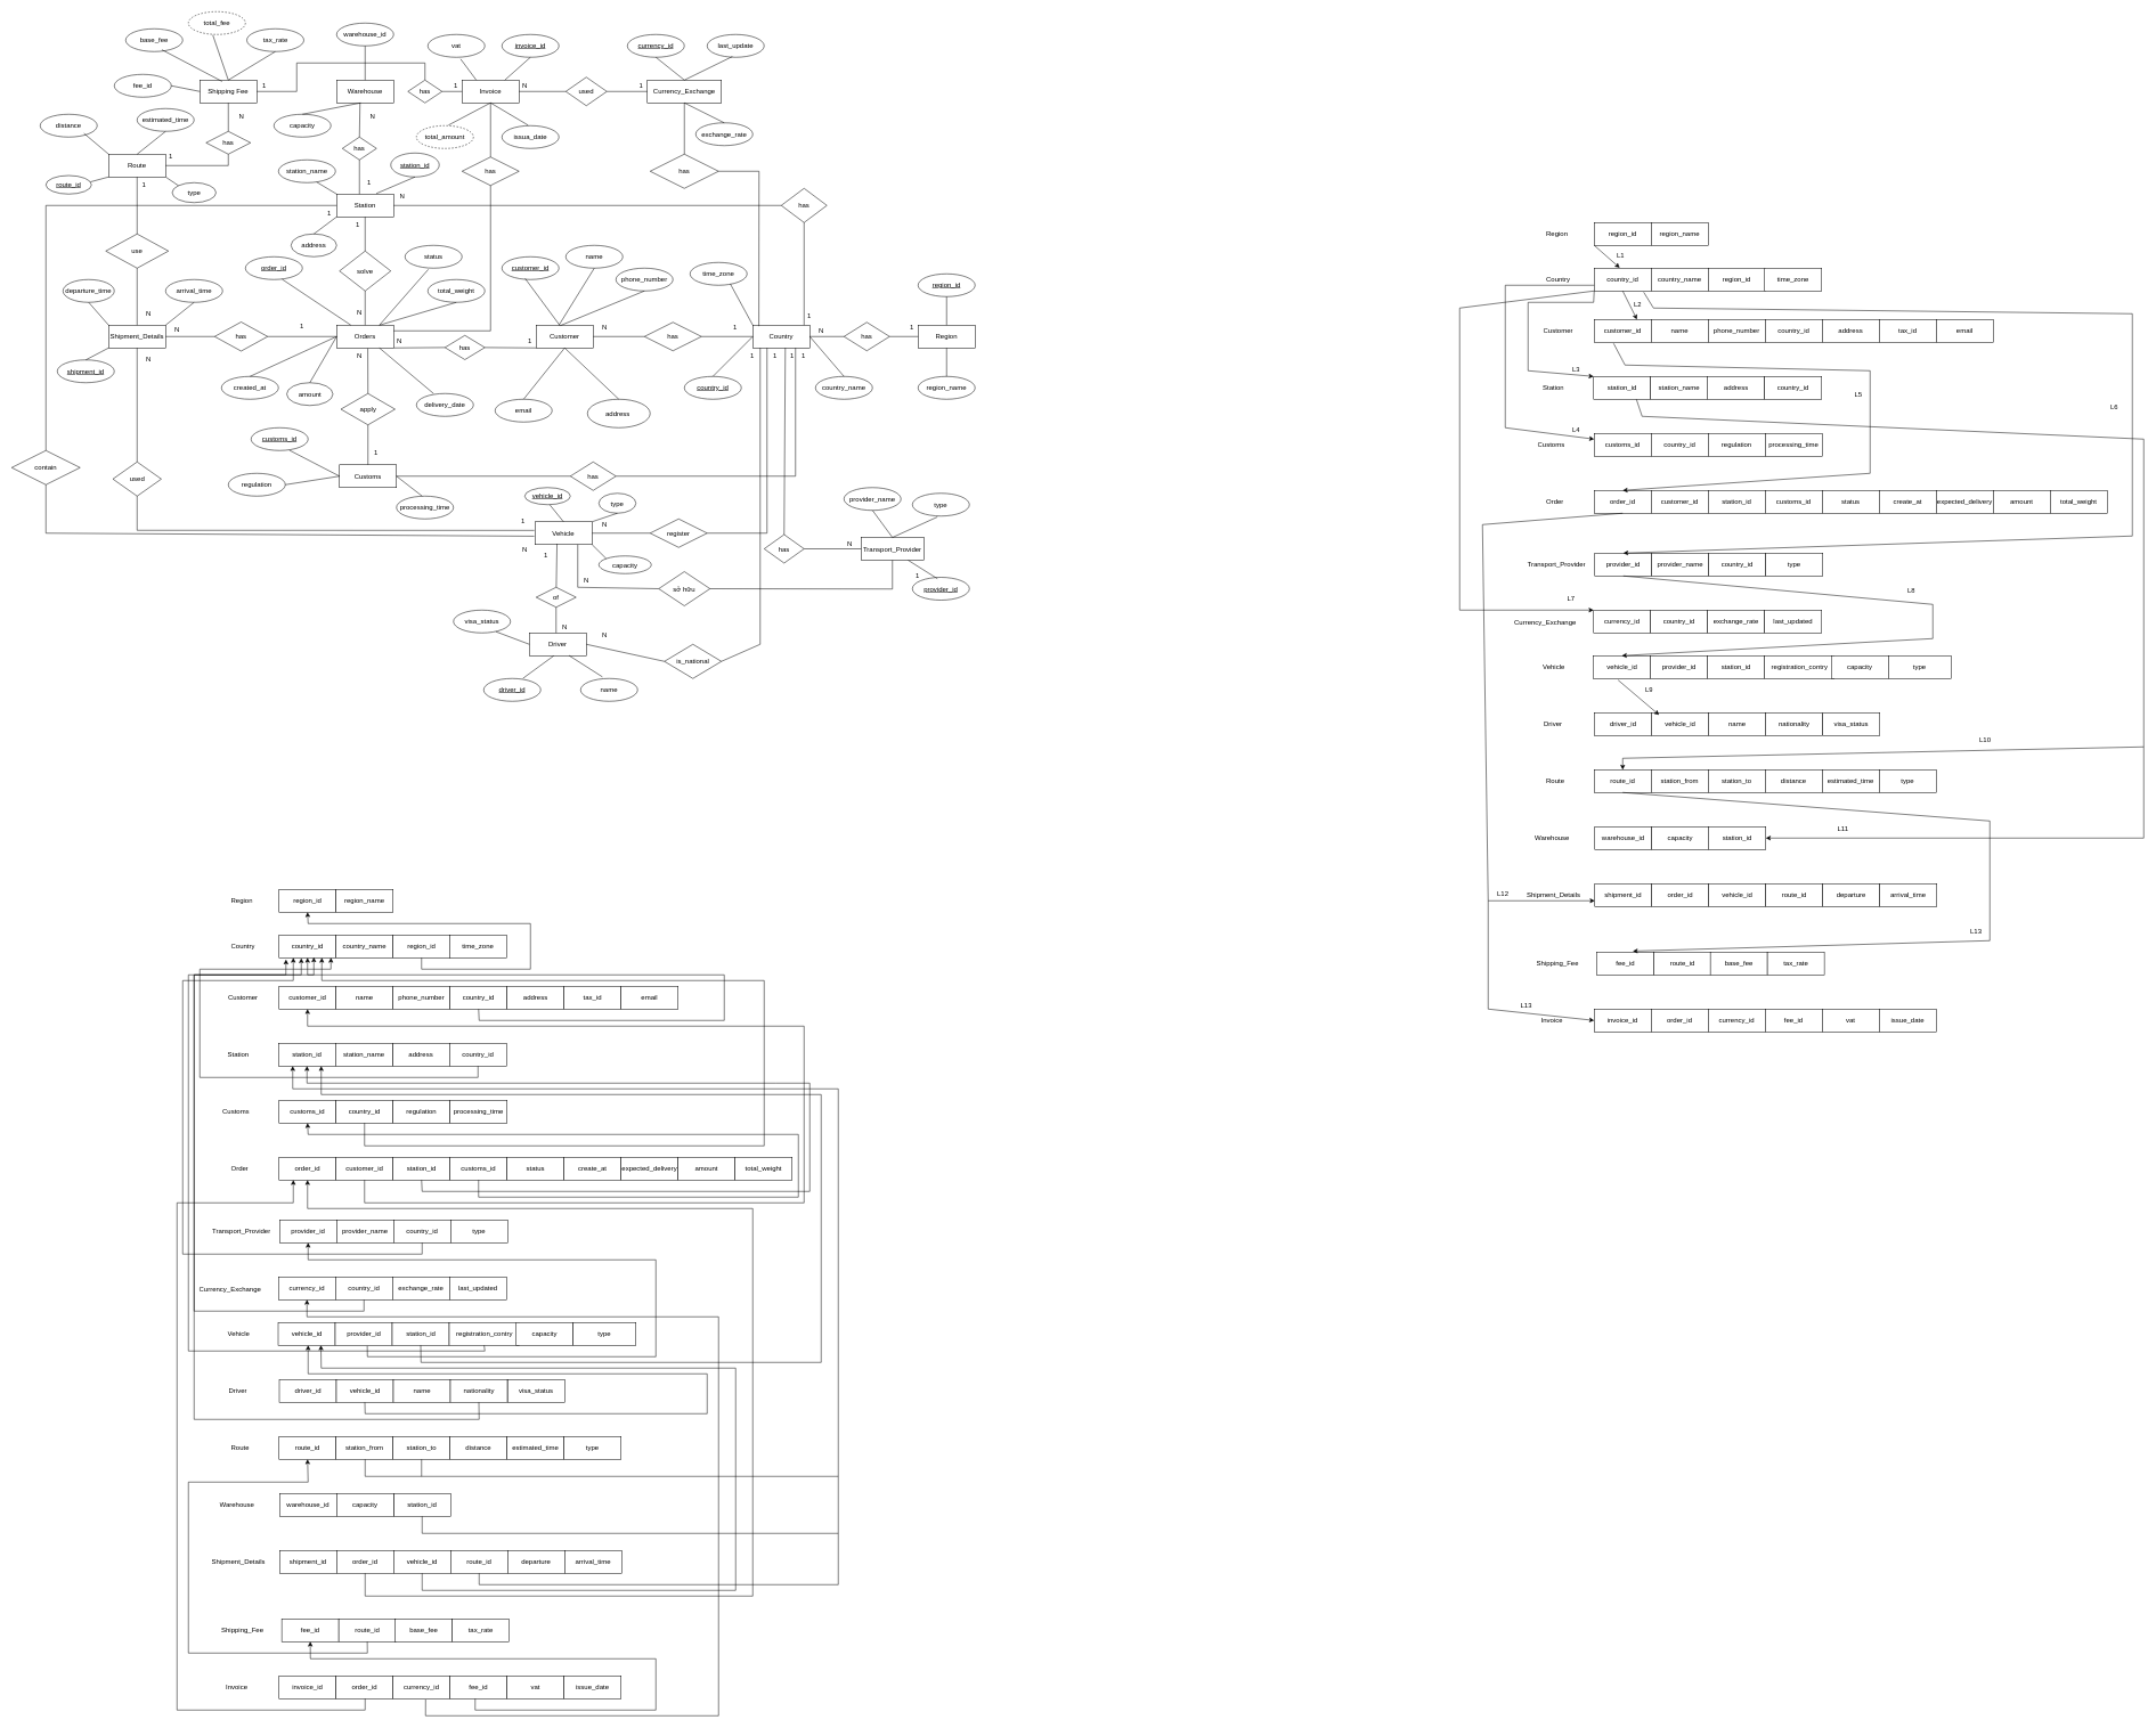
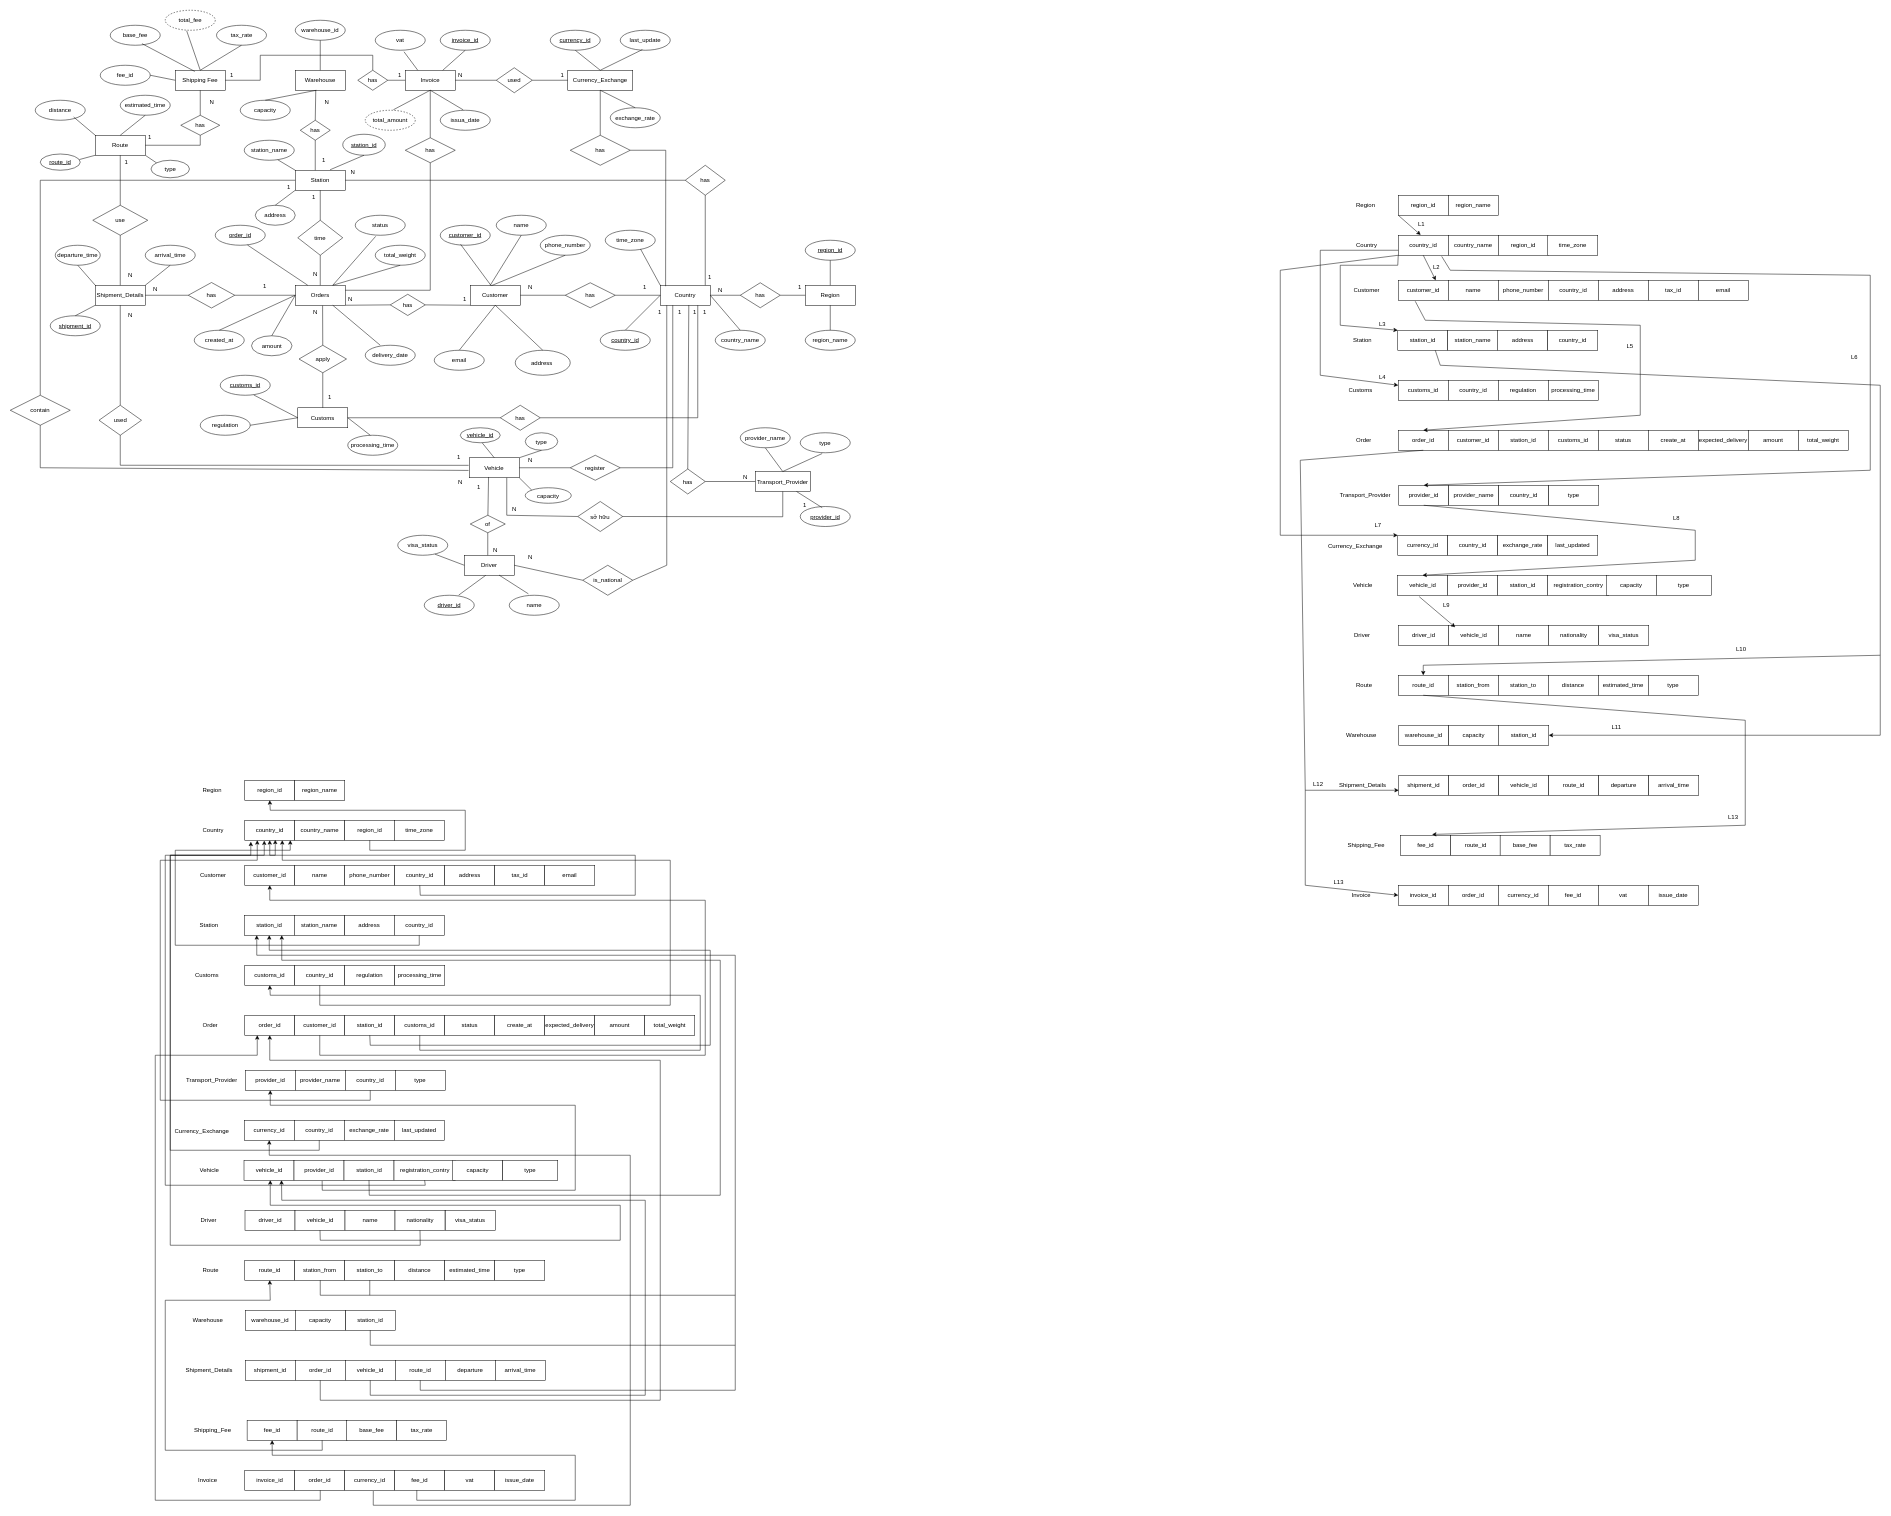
- <mxCell id="153" value="solve" style="shape=rhombus;perimeter=rhombusPerimeter;whiteSpace=wrap;html=1;align=center;" parent="1" vertex="1"><mxGeometry x="595" y="440" width="90" height="70" as="geometry" /></mxCell>
+ <mxCell id="153" value="time" style="shape=rhombus;perimeter=rhombusPerimeter;whiteSpace=wrap;html=1;align=center;" parent="1" vertex="1"><mxGeometry x="595" y="440" width="90" height="70" as="geometry" /></mxCell>
